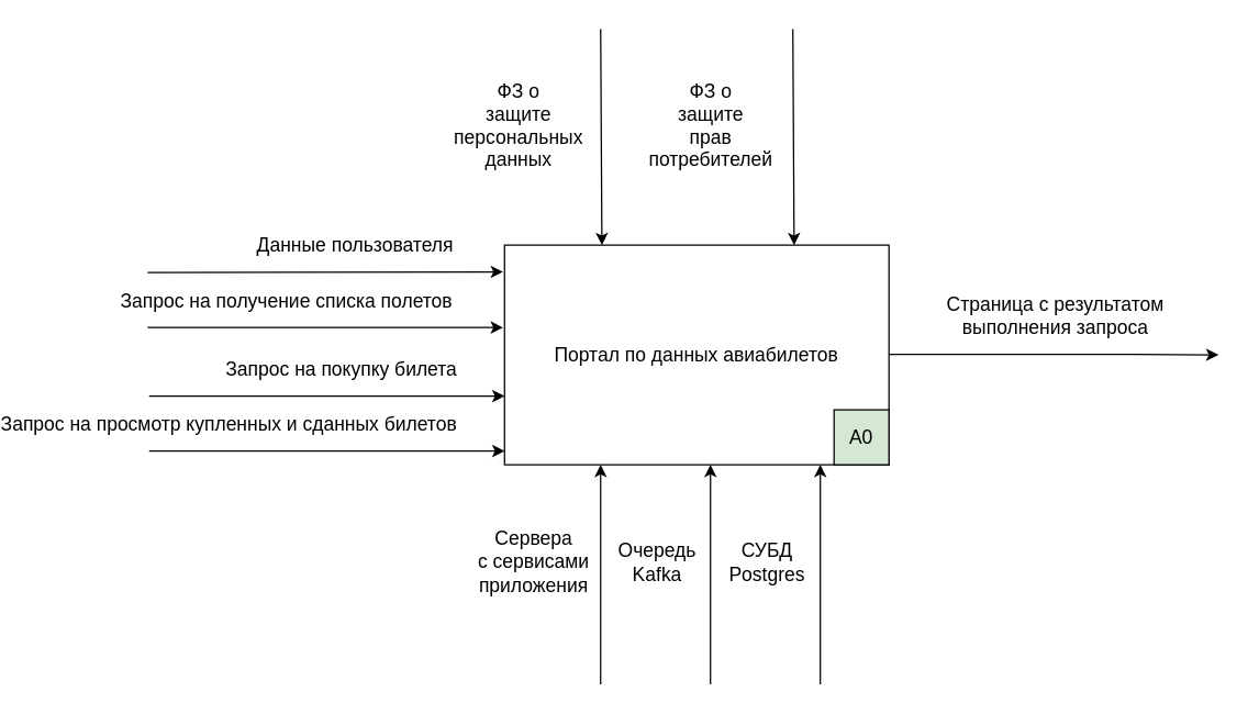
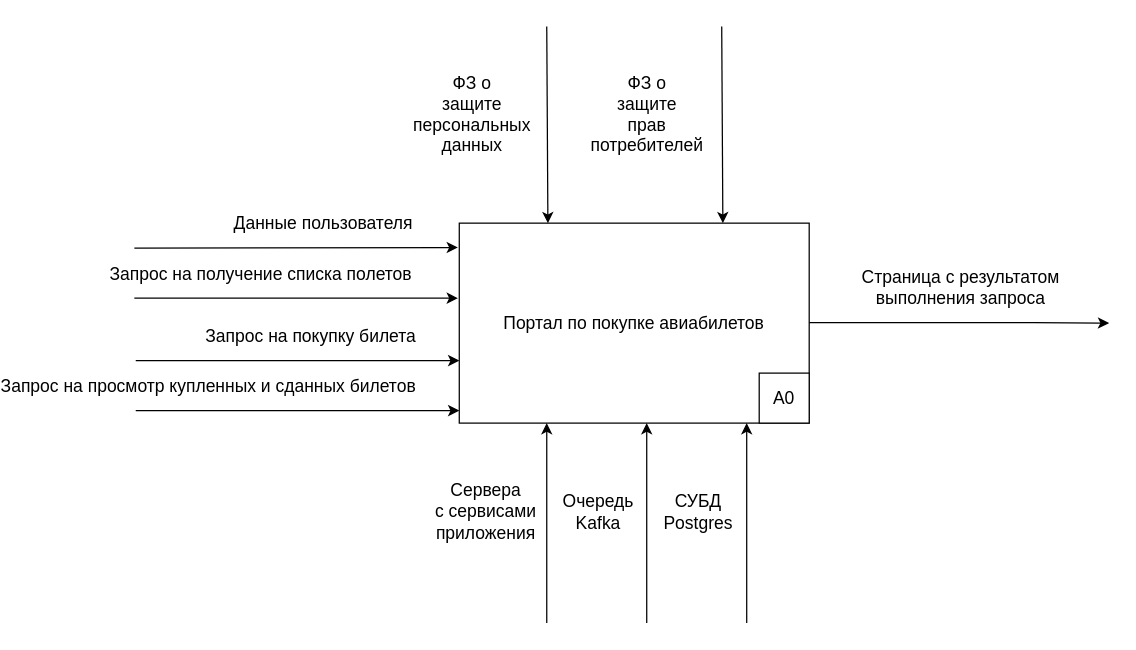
- <mxCell id="2" value="&lt;font style=&quot;font-size: 14px;&quot;&gt;Портал по данных авиабилетов&lt;/font&gt;" style="rounded=0;whiteSpace=wrap;html=1;" parent="1" vertex="1"><mxGeometry x="280" y="178" width="280" height="160" as="geometry" /></mxCell>
+ <mxCell id="2" value="&lt;font style=&quot;font-size: 14px;&quot;&gt;Портал по покупке авиабилетов&lt;/font&gt;" style="rounded=0;whiteSpace=wrap;html=1;" parent="1" vertex="1"><mxGeometry x="280" y="178" width="280" height="160" as="geometry" /></mxCell>
- <mxCell id="3" value="&lt;font style=&quot;font-size: 14px;&quot;&gt;A0&lt;/font&gt;" style="rounded=0;whiteSpace=wrap;html=1;fillColor=#d5e8d4;" parent="1" vertex="1"><mxGeometry x="520" y="298" width="40" height="40" as="geometry" /></mxCell>
+ <mxCell id="3" value="&lt;font style=&quot;font-size: 14px;&quot;&gt;A0&lt;/font&gt;" style="rounded=0;whiteSpace=wrap;html=1;" parent="1" vertex="1"><mxGeometry x="520" y="298" width="40" height="40" as="geometry" /></mxCell>
